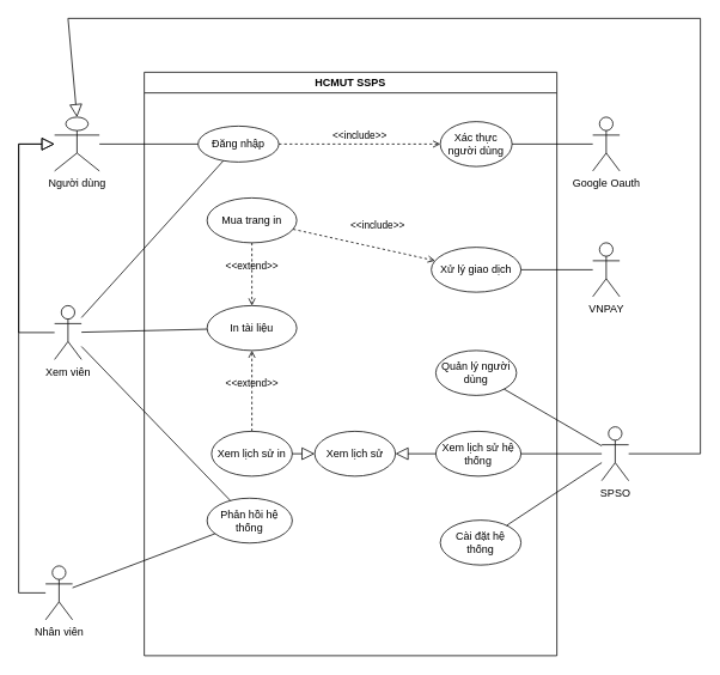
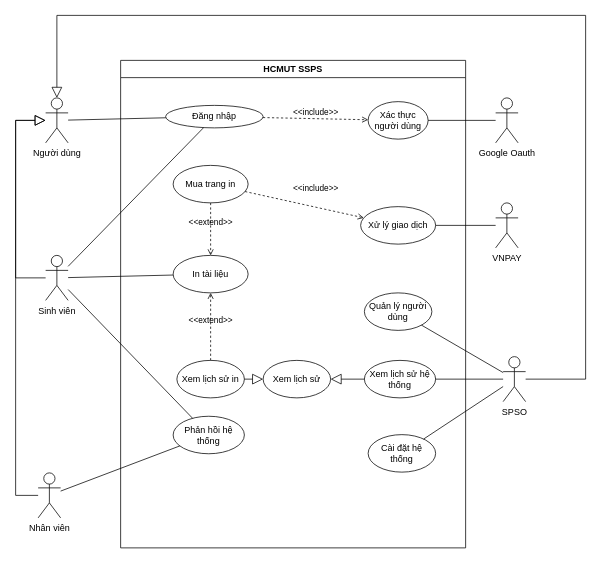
- <mxCell id="20" value="Người dùng" style="shape=umlActor;verticalLabelPosition=bottom;verticalAlign=top;html=1;outlineConnect=0;" vertex="1" parent="1"><mxGeometry x="60" y="130" width="50" height="60" as="geometry" /></mxCell>
+ <mxCell id="20" value="Người dùng" style="shape=umlActor;verticalLabelPosition=bottom;verticalAlign=top;html=1;outlineConnect=0;" vertex="1" parent="1"><mxGeometry x="60" y="130" width="30" height="60" as="geometry" /></mxCell>
- <mxCell id="3" value="Đăng nhập" style="ellipse;whiteSpace=wrap;html=1;" vertex="1" parent="2"><mxGeometry x="60" y="60" width="90" height="40" as="geometry" /></mxCell>
+ <mxCell id="3" value="Đăng nhập" style="ellipse;whiteSpace=wrap;html=1;" vertex="1" parent="2"><mxGeometry x="60" y="60" width="130" height="30" as="geometry" /></mxCell>
- <mxCell id="24" value="Xem viên" style="shape=umlActor;verticalLabelPosition=bottom;verticalAlign=top;html=1;outlineConnect=0;" vertex="1" parent="1"><mxGeometry x="60" y="340" width="30" height="60" as="geometry" /></mxCell>
+ <mxCell id="24" value="Sinh viên" style="shape=umlActor;verticalLabelPosition=bottom;verticalAlign=top;html=1;outlineConnect=0;" vertex="1" parent="1"><mxGeometry x="60" y="340" width="30" height="60" as="geometry" /></mxCell>
